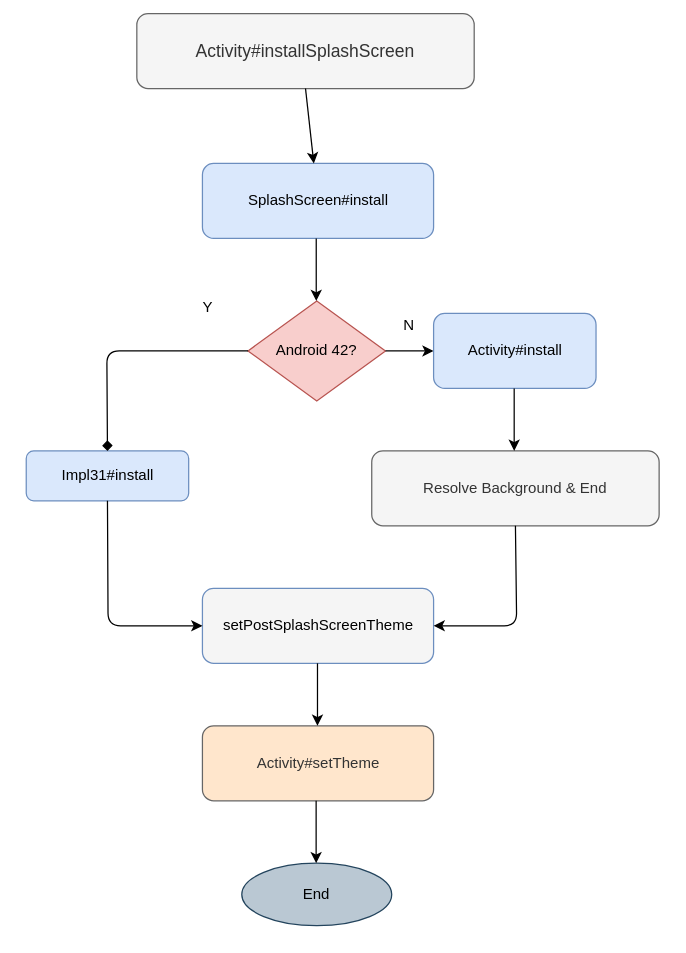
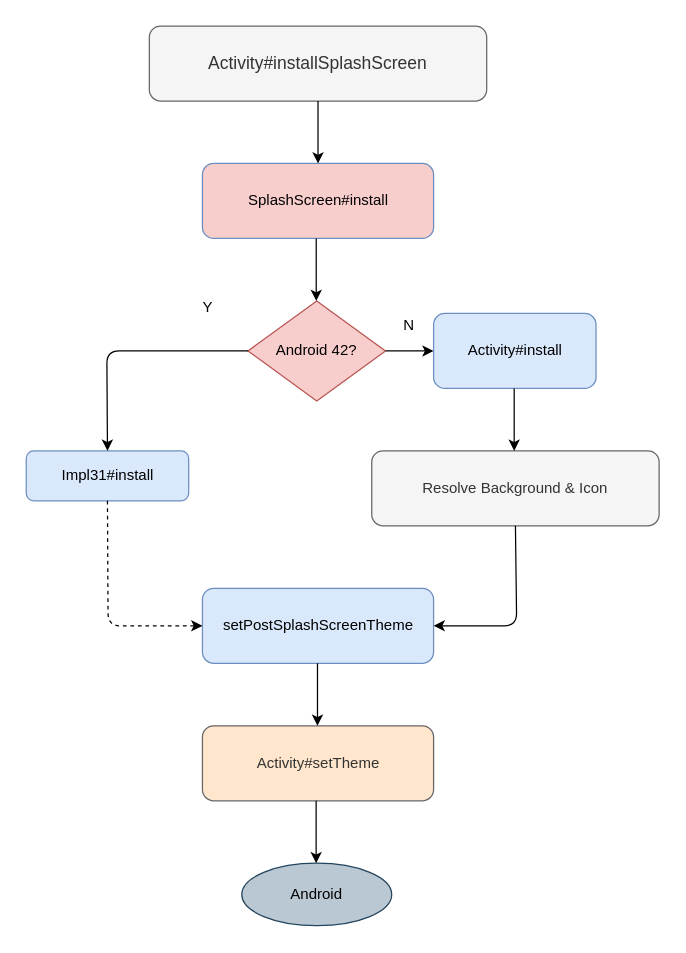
- <mxCell id="2" value="&lt;font style=&quot;font-size: 14px&quot;&gt;Activity#&lt;span style=&quot;text-align: justify&quot;&gt;installSplashScreen&lt;/span&gt;&lt;/font&gt;" style="rounded=1;whiteSpace=wrap;html=1;fillColor=#f5f5f5;strokeColor=#666666;fontColor=#333333;" vertex="1" parent="1"><mxGeometry x="109" y="10" width="270" height="60" as="geometry" /></mxCell>
+ <mxCell id="2" value="&lt;font style=&quot;font-size: 14px&quot;&gt;Activity#&lt;span style=&quot;text-align: justify&quot;&gt;installSplashScreen&lt;/span&gt;&lt;/font&gt;" style="rounded=1;whiteSpace=wrap;html=1;fillColor=#f5f5f5;strokeColor=#666666;fontColor=#333333;" vertex="1" parent="1"><mxGeometry x="119" y="20" width="270" height="60" as="geometry" /></mxCell>
- <mxCell id="3" value="SplashScreen#install" style="rounded=1;whiteSpace=wrap;html=1;fillColor=#dae8fc;strokeColor=#6c8ebf;" vertex="1" parent="1"><mxGeometry x="161.5" y="130" width="185" height="60" as="geometry" /></mxCell>
+ <mxCell id="3" value="SplashScreen#install" style="rounded=1;whiteSpace=wrap;html=1;fillColor=#f8cecc;strokeColor=#6c8ebf;" vertex="1" parent="1"><mxGeometry x="161.5" y="130" width="185" height="60" as="geometry" /></mxCell>
- <mxCell id="15" value="" style="endArrow=diamond;html=1;exitX=0;exitY=0.5;exitDx=0;exitDy=0;entryX=0.5;entryY=0;entryDx=0;entryDy=0;" edge="1" parent="1" source="5" target="4"><mxGeometry width="50" height="50" relative="1" as="geometry"><mxPoint x="508" y="255" as="sourcePoint" /><mxPoint x="85" y="328" as="targetPoint" /><Array as="points"><mxPoint x="85" y="280" /></Array></mxGeometry></mxCell>
+ <mxCell id="15" value="" style="endArrow=classic;html=1;exitX=0;exitY=0.5;exitDx=0;exitDy=0;entryX=0.5;entryY=0;entryDx=0;entryDy=0;" edge="1" parent="1" source="5" target="4"><mxGeometry width="50" height="50" relative="1" as="geometry"><mxPoint x="508" y="255" as="sourcePoint" /><mxPoint x="85" y="328" as="targetPoint" /><Array as="points"><mxPoint x="85" y="280" /></Array></mxGeometry></mxCell>
- <mxCell id="14" value="Resolve Background &amp;amp; End" style="rounded=1;whiteSpace=wrap;html=1;fillColor=#f5f5f5;strokeColor=#666666;fontColor=#333333;" vertex="1" parent="1"><mxGeometry x="297" y="360" width="230" height="60" as="geometry" /></mxCell>
+ <mxCell id="14" value="Resolve Background &amp;amp; Icon" style="rounded=1;whiteSpace=wrap;html=1;fillColor=#f5f5f5;strokeColor=#666666;fontColor=#333333;" vertex="1" parent="1"><mxGeometry x="297" y="360" width="230" height="60" as="geometry" /></mxCell>
- <mxCell id="17" value="" style="endArrow=classic;html=1;exitX=0.5;exitY=1;exitDx=0;exitDy=0;entryX=0;entryY=0.5;entryDx=0;entryDy=0;" edge="1" parent="1" source="4" target="12"><mxGeometry width="50" height="50" relative="1" as="geometry"><mxPoint x="198" y="290" as="sourcePoint" /><mxPoint x="238" y="490" as="targetPoint" /><Array as="points"><mxPoint x="86" y="500" /></Array></mxGeometry></mxCell>
+ <mxCell id="17" value="" style="endArrow=classic;html=1;exitX=0.5;exitY=1;exitDx=0;exitDy=0;entryX=0;entryY=0.5;entryDx=0;entryDy=0;dashed=1;" edge="1" parent="1" source="4" target="12"><mxGeometry width="50" height="50" relative="1" as="geometry"><mxPoint x="198" y="290" as="sourcePoint" /><mxPoint x="238" y="490" as="targetPoint" /><Array as="points"><mxPoint x="86" y="500" /></Array></mxGeometry></mxCell>
- <mxCell id="12" value="setPostSplashScreenTheme" style="rounded=1;whiteSpace=wrap;html=1;fillColor=#f5f5f5;strokeColor=#6c8ebf;" vertex="1" parent="1"><mxGeometry x="161.5" y="470" width="185" height="60" as="geometry" /></mxCell>
+ <mxCell id="12" value="setPostSplashScreenTheme" style="rounded=1;whiteSpace=wrap;html=1;fillColor=#dae8fc;strokeColor=#6c8ebf;" vertex="1" parent="1"><mxGeometry x="161.5" y="470" width="185" height="60" as="geometry" /></mxCell>
- <mxCell id="20" value="End" style="ellipse;whiteSpace=wrap;html=1;fillColor=#bac8d3;strokeColor=#23445d;" vertex="1" parent="1"><mxGeometry x="193" y="690" width="120" height="50" as="geometry" /></mxCell>
+ <mxCell id="20" value="Android" style="ellipse;whiteSpace=wrap;html=1;fillColor=#bac8d3;strokeColor=#23445d;" vertex="1" parent="1"><mxGeometry x="193" y="690" width="120" height="50" as="geometry" /></mxCell>
